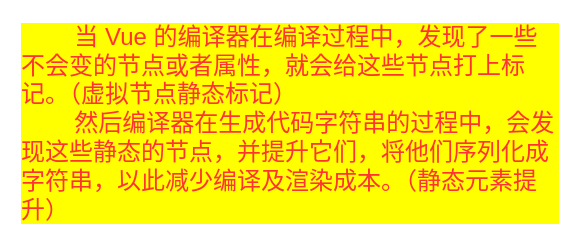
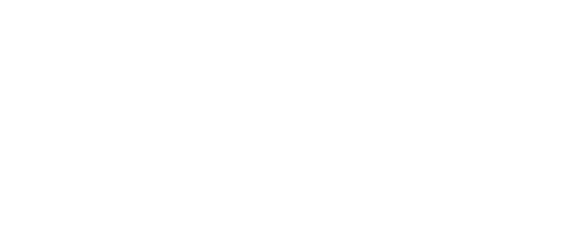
- <mxCell id="2" value="&lt;div style=&quot;text-align: left;&quot;&gt;&lt;div&gt;&lt;span style=&quot;&quot;&gt;&#09;&lt;/span&gt;&lt;span style=&quot;font-size: 24px;&quot;&gt;&lt;span style=&quot;&quot;&gt;&#09;&lt;/span&gt;&lt;span style=&quot;white-space: pre;&quot;&gt;&#09;&lt;/span&gt;当 Vue 的编译器在编译过程中，发现了一些不会变的节点或者属性，就会给这些节点打上标记。（虚拟节点静态标记）&lt;/span&gt;&lt;/div&gt;&lt;div&gt;&lt;span style=&quot;font-size: 24px;&quot;&gt;&lt;span style=&quot;&quot;&gt;&#09;&lt;/span&gt;&lt;span style=&quot;&quot;&gt;&#09;&lt;/span&gt;&lt;span style=&quot;white-space: pre;&quot;&gt;&#09;&lt;/span&gt;然后编译器在生成代码字符串的过程中，会发现这些静态的节点，并提升它们，将他们序列化成字符串，以此减少编译及渲染成本。（静态元素提升）&lt;/span&gt;&lt;/div&gt;&lt;/div&gt;" style="text;strokeColor=none;align=center;fillColor=none;html=1;verticalAlign=middle;whiteSpace=wrap;rounded=0;fontSize=14;fontColor=#FF3333;labelBackgroundColor=#FFFF00;" vertex="1" parent="1"><mxGeometry x="20" y="20" width="540" height="206" as="geometry" /></mxCell>
